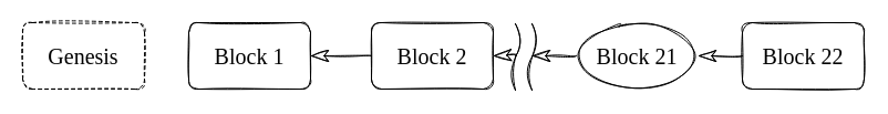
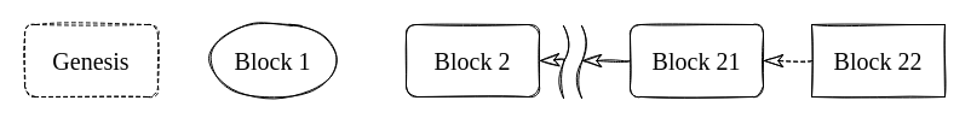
- <mxCell id="3" value="&lt;font data-font-src=&quot;https://fonts.googleapis.com/css?family=Gloria+Hallelujah&quot; face=&quot;Gloria Hallelujah&quot;&gt;Block 1&lt;/font&gt;" style="rounded=1;whiteSpace=wrap;html=1;sketch=1;hachureGap=4;fontFamily=Architects Daughter;fontSource=https%3A%2F%2Ffonts.googleapis.com%2Fcss%3Ffamily%3DArchitects%2BDaughter;fontSize=20;fillColor=none;" parent="1" vertex="1"><mxGeometry x="170" y="20" width="110" height="60" as="geometry" /></mxCell>
+ <mxCell id="3" value="&lt;font data-font-src=&quot;https://fonts.googleapis.com/css?family=Gloria+Hallelujah&quot; face=&quot;Gloria Hallelujah&quot;&gt;Block 1&lt;/font&gt;" style="ellipse;whiteSpace=wrap;html=1;sketch=1;hachureGap=4;fontFamily=Architects Daughter;fontSource=https%3A%2F%2Ffonts.googleapis.com%2Fcss%3Ffamily%3DArchitects%2BDaughter;fontSize=20;fillColor=none;" parent="1" vertex="1"><mxGeometry x="170" y="20" width="110" height="60" as="geometry" /></mxCell>
- <mxCell id="7" value="" style="endArrow=classicThin;html=1;sketch=1;hachureGap=2;fontFamily=Gloria Hallelujah;fontSource=https%3A%2F%2Ffonts.googleapis.com%2Fcss%3Ffamily%3DGloria%2BHallelujah;fontSize=16;startSize=14;endSize=14;sourcePerimeterSpacing=8;targetPerimeterSpacing=8;entryX=1;entryY=0.5;entryDx=0;entryDy=0;exitX=0;exitY=0.5;exitDx=0;exitDy=0;endFill=0;curved=1;strokeColor=default;metaEdit=0;disableMultiStroke=0;startFill=1;" parent="1" source="4" target="3" edge="1"><mxGeometry width="50" height="50" relative="1" as="geometry"><mxPoint x="180" y="60" as="sourcePoint" /><mxPoint x="140" y="60" as="targetPoint" /></mxGeometry></mxCell>
- <mxCell id="5" value="Block 21" style="ellipse;whiteSpace=wrap;html=1;sketch=1;hachureGap=4;fontFamily=Gloria Hallelujah;fontSource=https%3A%2F%2Ffonts.googleapis.com%2Fcss%3Ffamily%3DGloria%2BHallelujah;fontSize=20;fillColor=none;" parent="1" vertex="1"><mxGeometry x="520" y="20" width="110" height="60" as="geometry" /></mxCell>
+ <mxCell id="5" value="Block 21" style="rounded=1;whiteSpace=wrap;html=1;sketch=1;hachureGap=4;fontFamily=Gloria Hallelujah;fontSource=https%3A%2F%2Ffonts.googleapis.com%2Fcss%3Ffamily%3DGloria%2BHallelujah;fontSize=20;fillColor=none;" parent="1" vertex="1"><mxGeometry x="520" y="20" width="110" height="60" as="geometry" /></mxCell>
- <mxCell id="9" value="" style="endArrow=classicThin;html=1;sketch=1;hachureGap=2;fontFamily=Gloria Hallelujah;fontSource=https%3A%2F%2Ffonts.googleapis.com%2Fcss%3Ffamily%3DGloria%2BHallelujah;fontSize=16;startSize=14;endSize=14;sourcePerimeterSpacing=8;targetPerimeterSpacing=8;entryX=1;entryY=0.5;entryDx=0;entryDy=0;exitX=0;exitY=0.5;exitDx=0;exitDy=0;endFill=0;curved=1;strokeColor=default;metaEdit=0;disableMultiStroke=0;startFill=1;" parent="1" source="6" target="5" edge="1"><mxGeometry width="50" height="50" relative="1" as="geometry"><mxPoint x="200" y="80" as="sourcePoint" /><mxPoint x="160" y="80" as="targetPoint" /></mxGeometry></mxCell>
+ <mxCell id="9" value="" style="endArrow=classicThin;html=1;sketch=1;hachureGap=2;fontFamily=Gloria Hallelujah;fontSource=https%3A%2F%2Ffonts.googleapis.com%2Fcss%3Ffamily%3DGloria%2BHallelujah;fontSize=16;startSize=14;endSize=14;sourcePerimeterSpacing=8;targetPerimeterSpacing=8;entryX=1;entryY=0.5;entryDx=0;entryDy=0;exitX=0;exitY=0.5;exitDx=0;exitDy=0;endFill=0;curved=1;strokeColor=default;metaEdit=0;disableMultiStroke=0;startFill=1;dashed=1;" parent="1" source="6" target="5" edge="1"><mxGeometry width="50" height="50" relative="1" as="geometry"><mxPoint x="200" y="80" as="sourcePoint" /><mxPoint x="160" y="80" as="targetPoint" /></mxGeometry></mxCell>
- <mxCell id="6" value="Block 22" style="rounded=1;whiteSpace=wrap;html=1;sketch=1;hachureGap=4;fontFamily=Gloria Hallelujah;fontSource=https%3A%2F%2Ffonts.googleapis.com%2Fcss%3Ffamily%3DGloria%2BHallelujah;fontSize=20;fillColor=none;" parent="1" vertex="1"><mxGeometry x="670" y="20" width="110" height="60" as="geometry" /></mxCell>
+ <mxCell id="6" value="Block 22" style="whiteSpace=wrap;html=1;sketch=1;hachureGap=4;fontFamily=Gloria Hallelujah;fontSource=https%3A%2F%2Ffonts.googleapis.com%2Fcss%3Ffamily%3DGloria%2BHallelujah;fontSize=20;fillColor=none;rounded=0;" parent="1" vertex="1"><mxGeometry x="670" y="20" width="110" height="60" as="geometry" /></mxCell>
